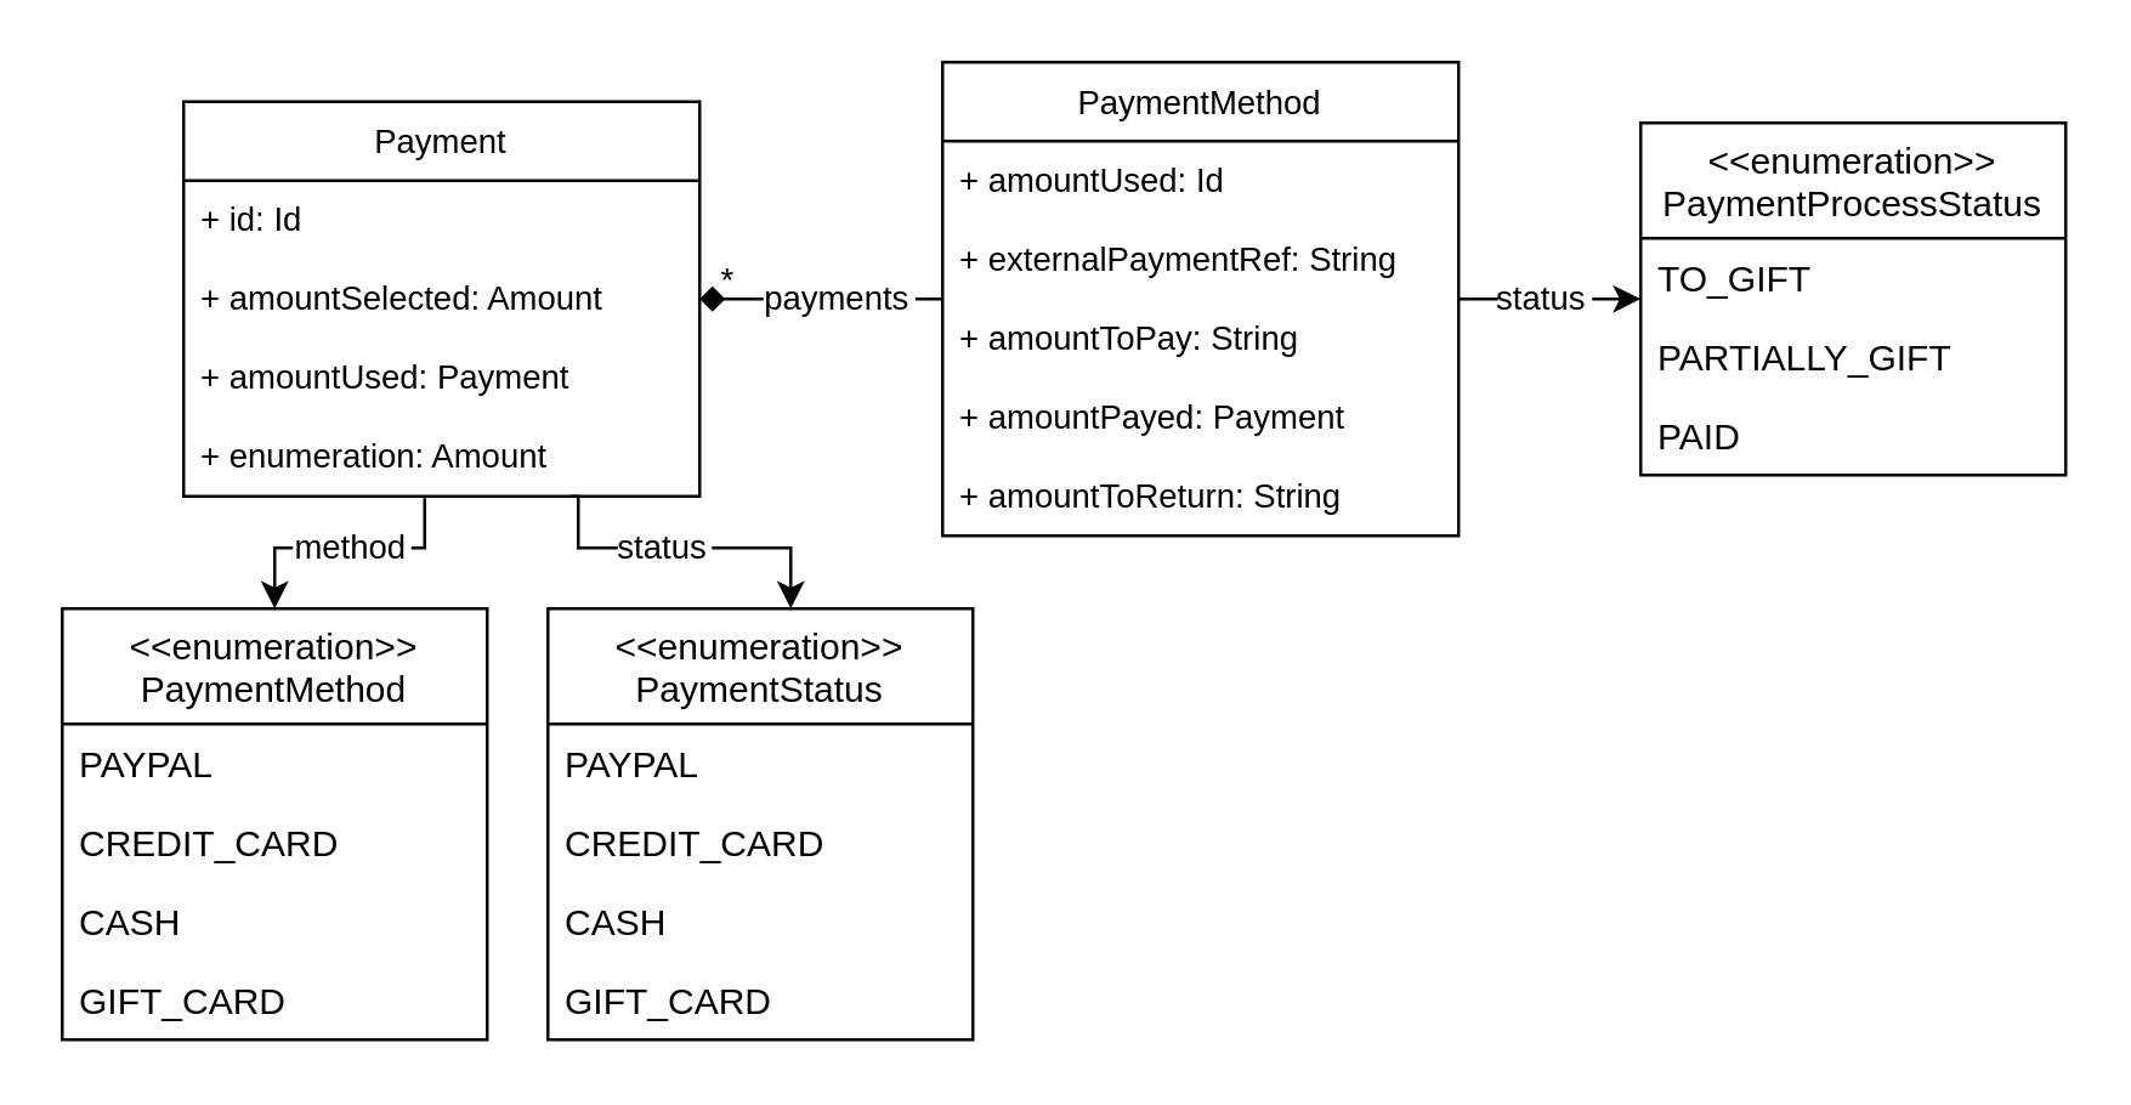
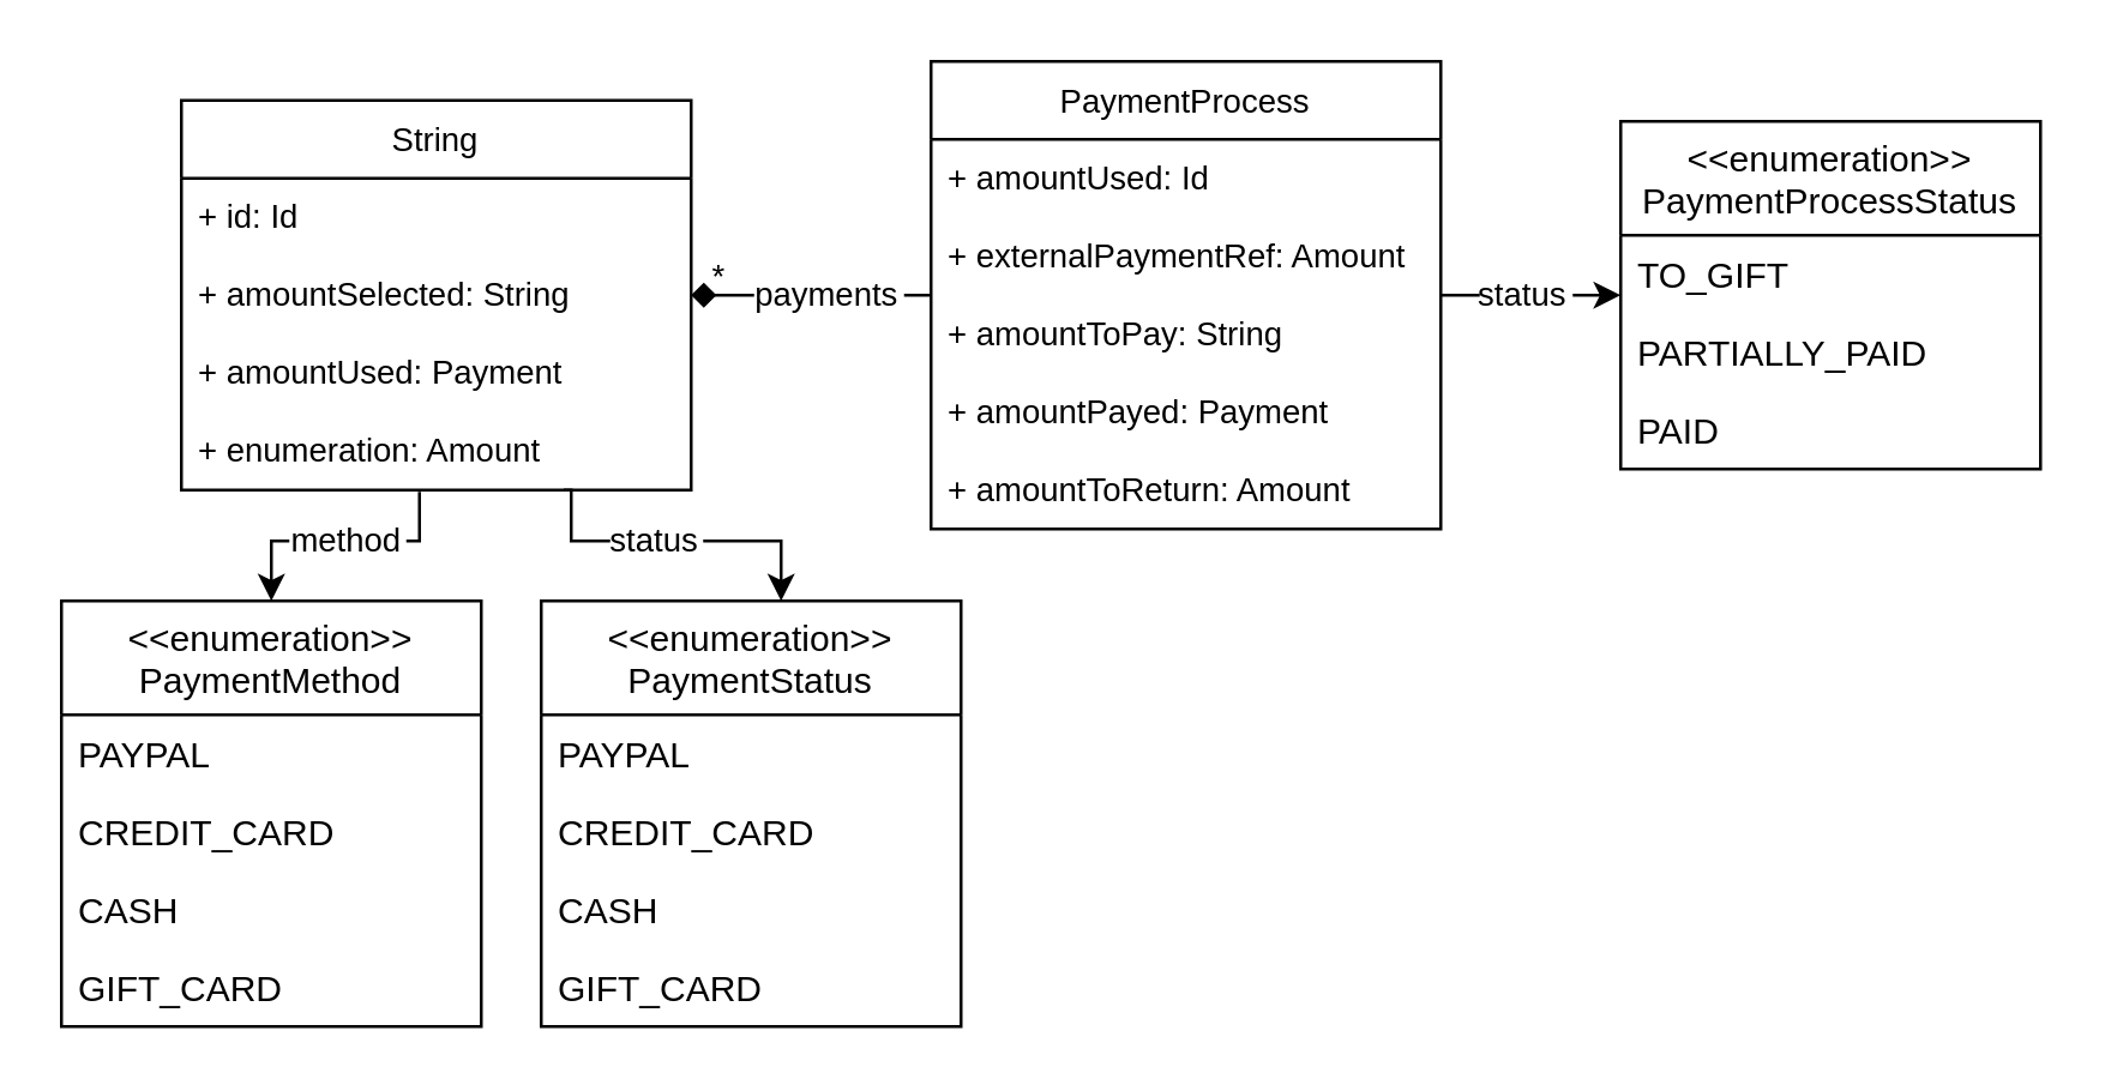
- <mxCell id="7" value="PaymentMethod" style="swimlane;fontStyle=0;childLayout=stackLayout;horizontal=1;startSize=26;fillColor=none;horizontalStack=0;resizeParent=1;resizeParentMax=0;resizeLast=0;collapsible=1;marginBottom=0;labelBackgroundColor=#FFFFFF;fontFamily=Helvetica;fontSize=11;fontColor=#000000;" vertex="1" parent="1"><mxGeometry x="310" y="20" width="170" height="156" as="geometry" /></mxCell>
+ <mxCell id="7" value="PaymentProcess" style="swimlane;fontStyle=0;childLayout=stackLayout;horizontal=1;startSize=26;fillColor=none;horizontalStack=0;resizeParent=1;resizeParentMax=0;resizeLast=0;collapsible=1;marginBottom=0;labelBackgroundColor=#FFFFFF;fontFamily=Helvetica;fontSize=11;fontColor=#000000;" vertex="1" parent="1"><mxGeometry x="310" y="20" width="170" height="156" as="geometry" /></mxCell>
- <mxCell id="19" value="Payment" style="swimlane;fontStyle=0;childLayout=stackLayout;horizontal=1;startSize=26;fillColor=none;horizontalStack=0;resizeParent=1;resizeParentMax=0;resizeLast=0;collapsible=1;marginBottom=0;labelBackgroundColor=#FFFFFF;fontFamily=Helvetica;fontSize=11;fontColor=#000000;" vertex="1" parent="1"><mxGeometry x="60" y="33" width="170" height="130" as="geometry"><mxRectangle x="920" y="203" width="80" height="26" as="alternateBounds" /></mxGeometry></mxCell>
+ <mxCell id="19" value="String" style="swimlane;fontStyle=0;childLayout=stackLayout;horizontal=1;startSize=26;fillColor=none;horizontalStack=0;resizeParent=1;resizeParentMax=0;resizeLast=0;collapsible=1;marginBottom=0;labelBackgroundColor=#FFFFFF;fontFamily=Helvetica;fontSize=11;fontColor=#000000;" vertex="1" parent="1"><mxGeometry x="60" y="33" width="170" height="130" as="geometry"><mxRectangle x="920" y="203" width="80" height="26" as="alternateBounds" /></mxGeometry></mxCell>
- <mxCell id="9" value="+ externalPaymentRef: String" style="text;strokeColor=none;fillColor=none;align=left;verticalAlign=top;spacingLeft=4;spacingRight=4;overflow=hidden;rotatable=0;points=[[0,0.5],[1,0.5]];portConstraint=eastwest;labelBackgroundColor=#FFFFFF;fontFamily=Helvetica;fontSize=11;fontColor=#000000;" vertex="1" parent="7"><mxGeometry y="52" width="170" height="26" as="geometry" /></mxCell>
+ <mxCell id="9" value="+ externalPaymentRef: Amount" style="text;strokeColor=none;fillColor=none;align=left;verticalAlign=top;spacingLeft=4;spacingRight=4;overflow=hidden;rotatable=0;points=[[0,0.5],[1,0.5]];portConstraint=eastwest;labelBackgroundColor=#FFFFFF;fontFamily=Helvetica;fontSize=11;fontColor=#000000;" vertex="1" parent="7"><mxGeometry y="52" width="170" height="26" as="geometry" /></mxCell>
- <mxCell id="21" value="+ amountSelected: Amount" style="text;strokeColor=none;fillColor=none;align=left;verticalAlign=top;spacingLeft=4;spacingRight=4;overflow=hidden;rotatable=0;points=[[0,0.5],[1,0.5]];portConstraint=eastwest;labelBackgroundColor=#FFFFFF;fontFamily=Helvetica;fontSize=11;fontColor=#000000;" vertex="1" parent="19"><mxGeometry y="52" width="170" height="26" as="geometry" /></mxCell>
+ <mxCell id="21" value="+ amountSelected: String" style="text;strokeColor=none;fillColor=none;align=left;verticalAlign=top;spacingLeft=4;spacingRight=4;overflow=hidden;rotatable=0;points=[[0,0.5],[1,0.5]];portConstraint=eastwest;labelBackgroundColor=#FFFFFF;fontFamily=Helvetica;fontSize=11;fontColor=#000000;" vertex="1" parent="19"><mxGeometry y="52" width="170" height="26" as="geometry" /></mxCell>
- <mxCell id="15" value="PARTIALLY_GIFT" style="text;strokeColor=none;fillColor=none;align=left;verticalAlign=top;spacingLeft=4;spacingRight=4;overflow=hidden;rotatable=0;points=[[0,0.5],[1,0.5]];portConstraint=eastwest;labelBackgroundColor=none;fontColor=#000000;" vertex="1" parent="13"><mxGeometry y="64" width="140" height="26" as="geometry" /></mxCell>
+ <mxCell id="15" value="PARTIALLY_PAID" style="text;strokeColor=none;fillColor=none;align=left;verticalAlign=top;spacingLeft=4;spacingRight=4;overflow=hidden;rotatable=0;points=[[0,0.5],[1,0.5]];portConstraint=eastwest;labelBackgroundColor=none;fontColor=#000000;" vertex="1" parent="13"><mxGeometry y="64" width="140" height="26" as="geometry" /></mxCell>
- <mxCell id="12" value="+ amountToReturn: String" style="text;strokeColor=none;fillColor=none;align=left;verticalAlign=top;spacingLeft=4;spacingRight=4;overflow=hidden;rotatable=0;points=[[0,0.5],[1,0.5]];portConstraint=eastwest;labelBackgroundColor=#FFFFFF;fontFamily=Helvetica;fontSize=11;fontColor=#000000;" vertex="1" parent="7"><mxGeometry y="130" width="170" height="26" as="geometry" /></mxCell>
+ <mxCell id="12" value="+ amountToReturn: Amount" style="text;strokeColor=none;fillColor=none;align=left;verticalAlign=top;spacingLeft=4;spacingRight=4;overflow=hidden;rotatable=0;points=[[0,0.5],[1,0.5]];portConstraint=eastwest;labelBackgroundColor=#FFFFFF;fontFamily=Helvetica;fontSize=11;fontColor=#000000;" vertex="1" parent="7"><mxGeometry y="130" width="170" height="26" as="geometry" /></mxCell>
